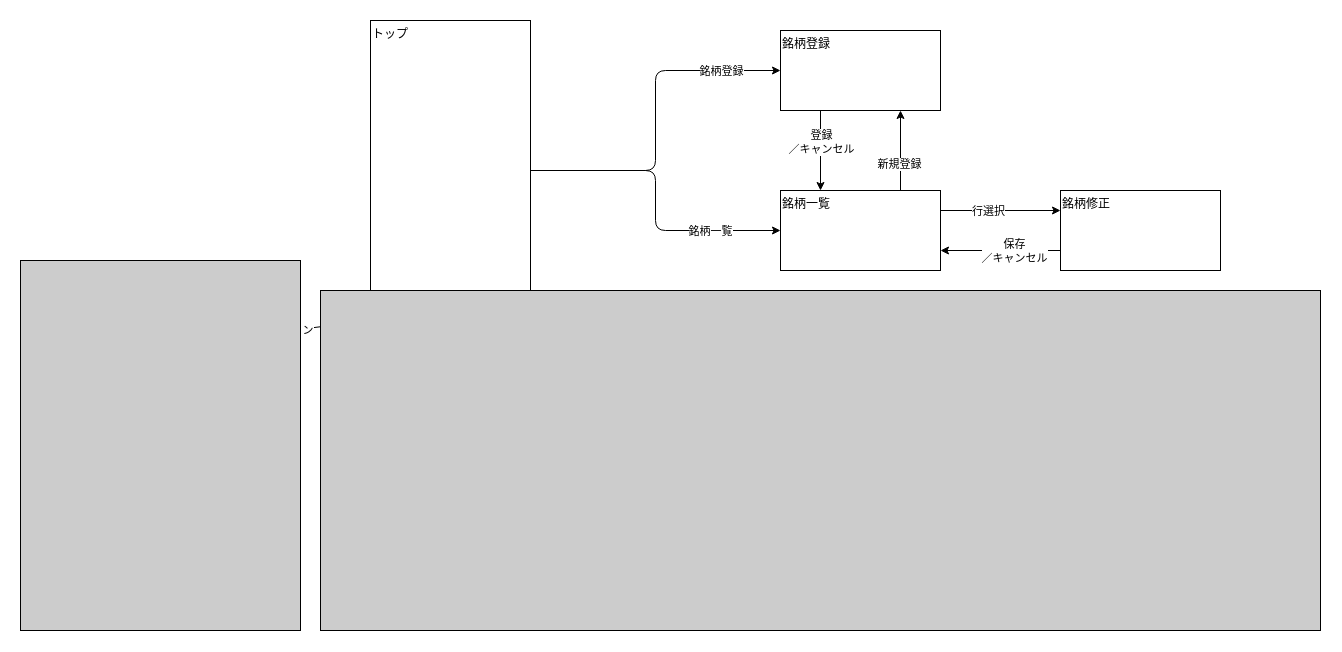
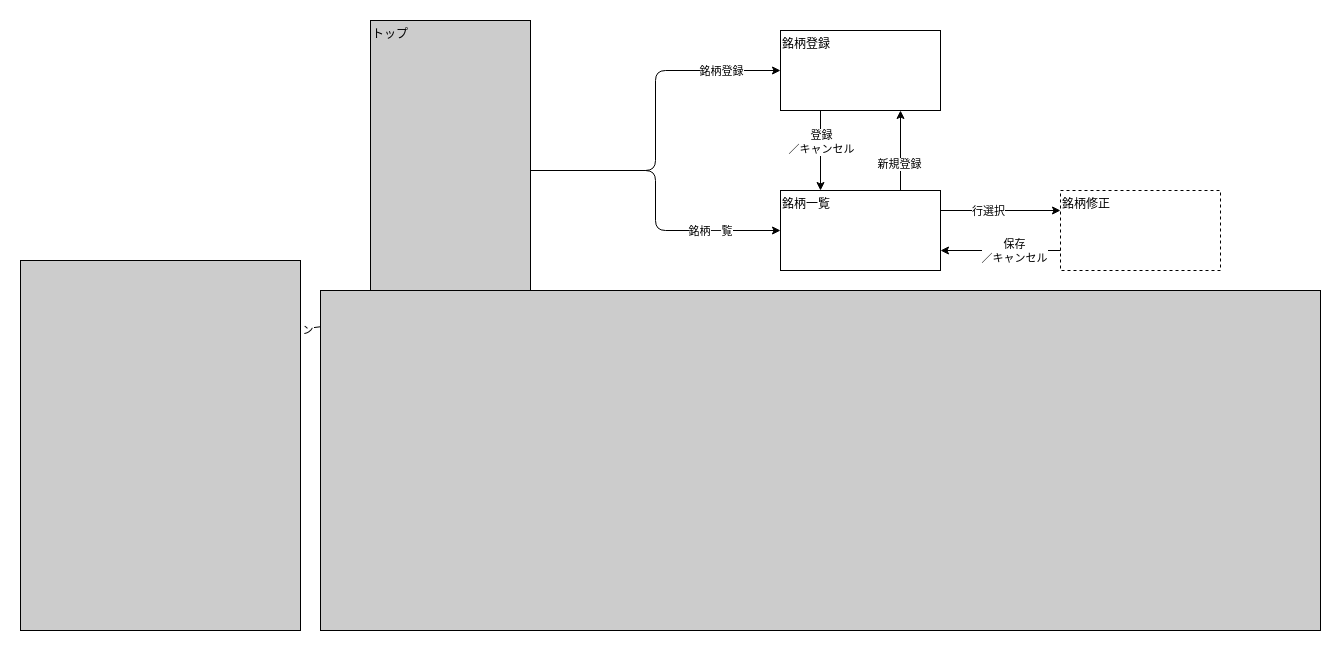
- <mxCell id="6" value="トップ" style="rounded=0;whiteSpace=wrap;html=1;align=left;strokeColor=default;horizontal=1;verticalAlign=top;" vertex="1" parent="1"><mxGeometry x="370" y="20" width="160" height="600" as="geometry" /></mxCell>
+ <mxCell id="6" value="トップ" style="rounded=0;whiteSpace=wrap;html=1;align=left;strokeColor=default;horizontal=1;verticalAlign=top;fillColor=#cccccc;" vertex="1" parent="1"><mxGeometry x="370" y="20" width="160" height="600" as="geometry" /></mxCell>
- <mxCell id="13" value="銘柄修正" style="rounded=0;whiteSpace=wrap;html=1;align=left;strokeColor=default;horizontal=1;verticalAlign=top;" vertex="1" parent="1"><mxGeometry x="1060" y="190" width="160" height="80" as="geometry" /></mxCell>
+ <mxCell id="13" value="銘柄修正" style="rounded=0;whiteSpace=wrap;html=1;align=left;strokeColor=default;horizontal=1;verticalAlign=top;dashed=1;" vertex="1" parent="1"><mxGeometry x="1060" y="190" width="160" height="80" as="geometry" /></mxCell>
